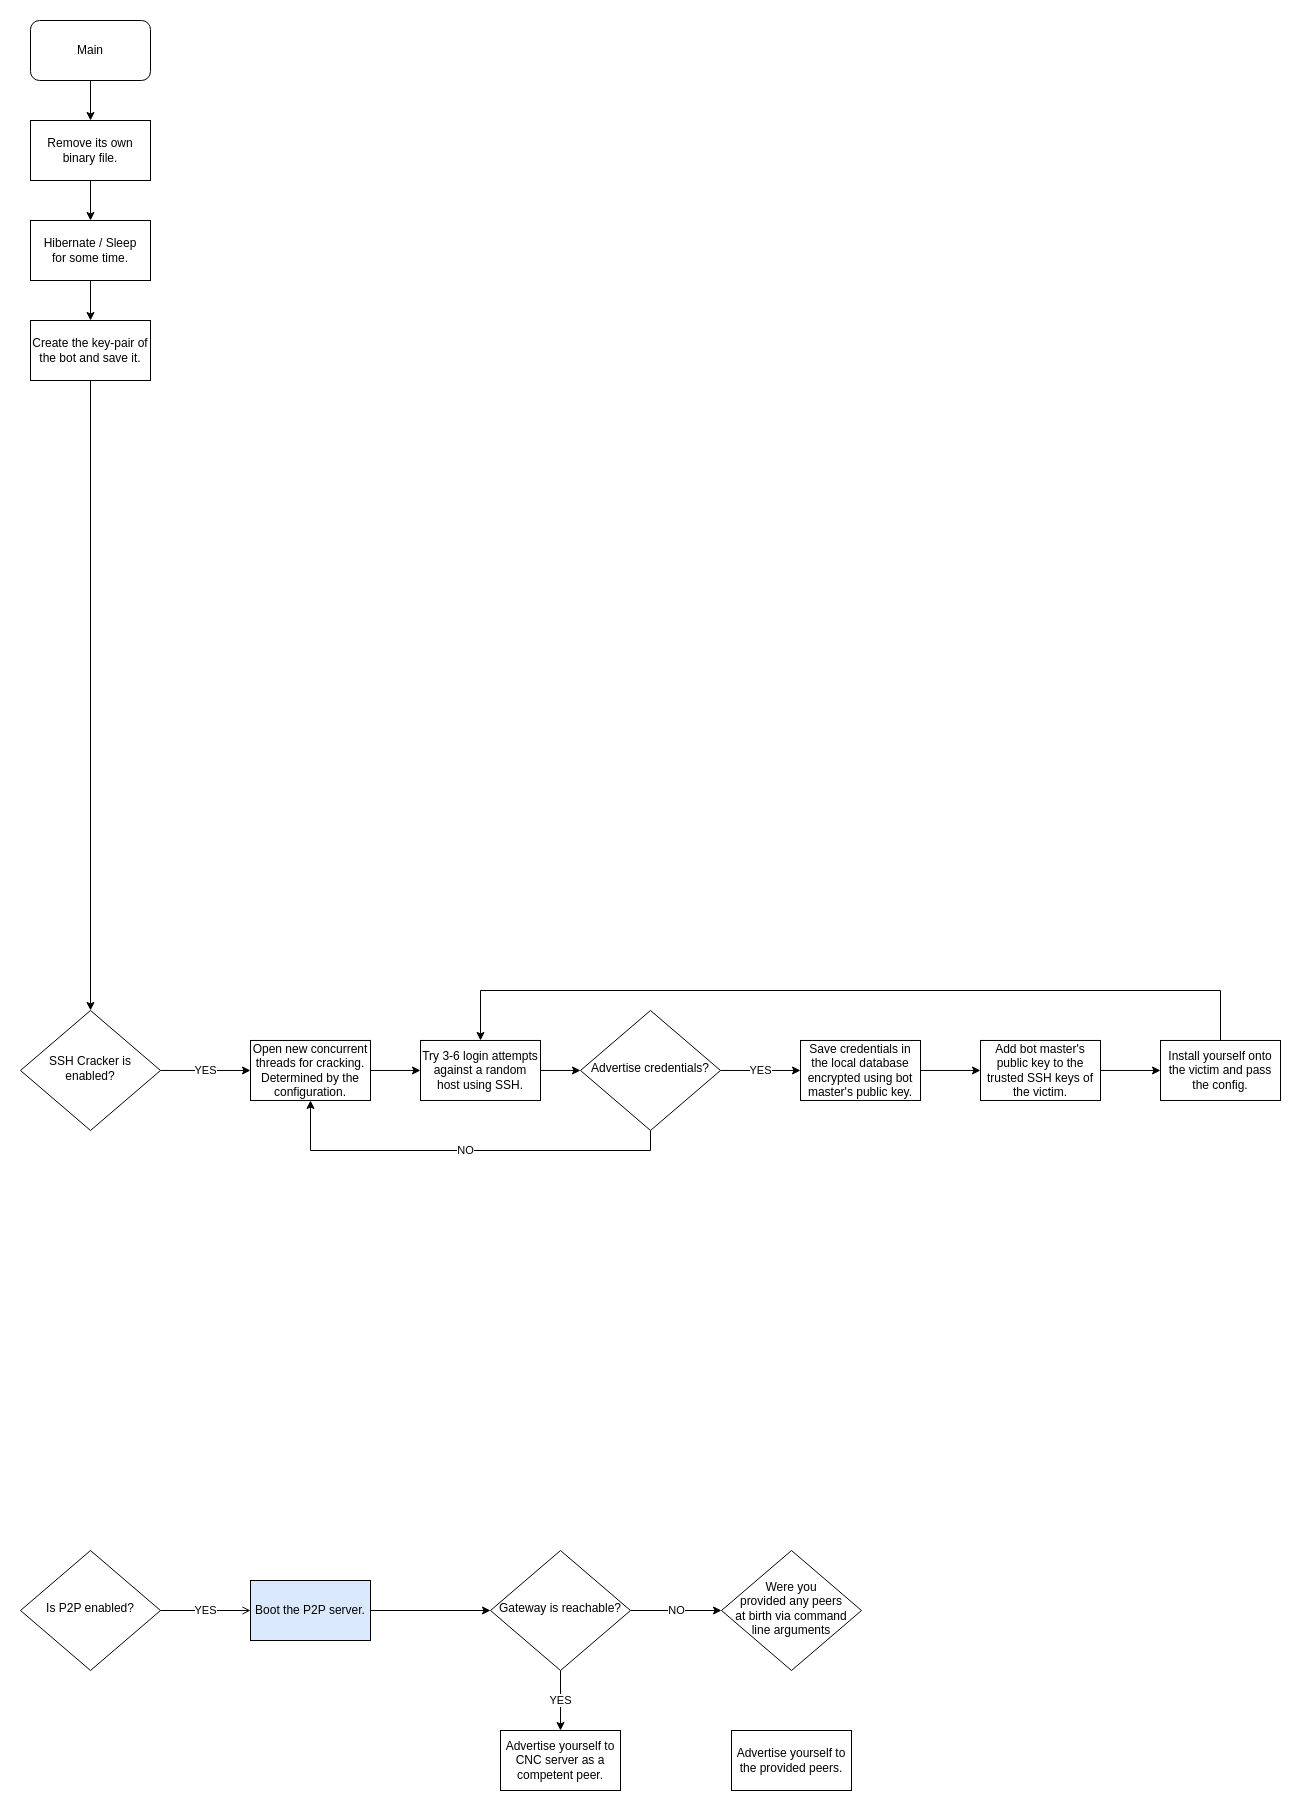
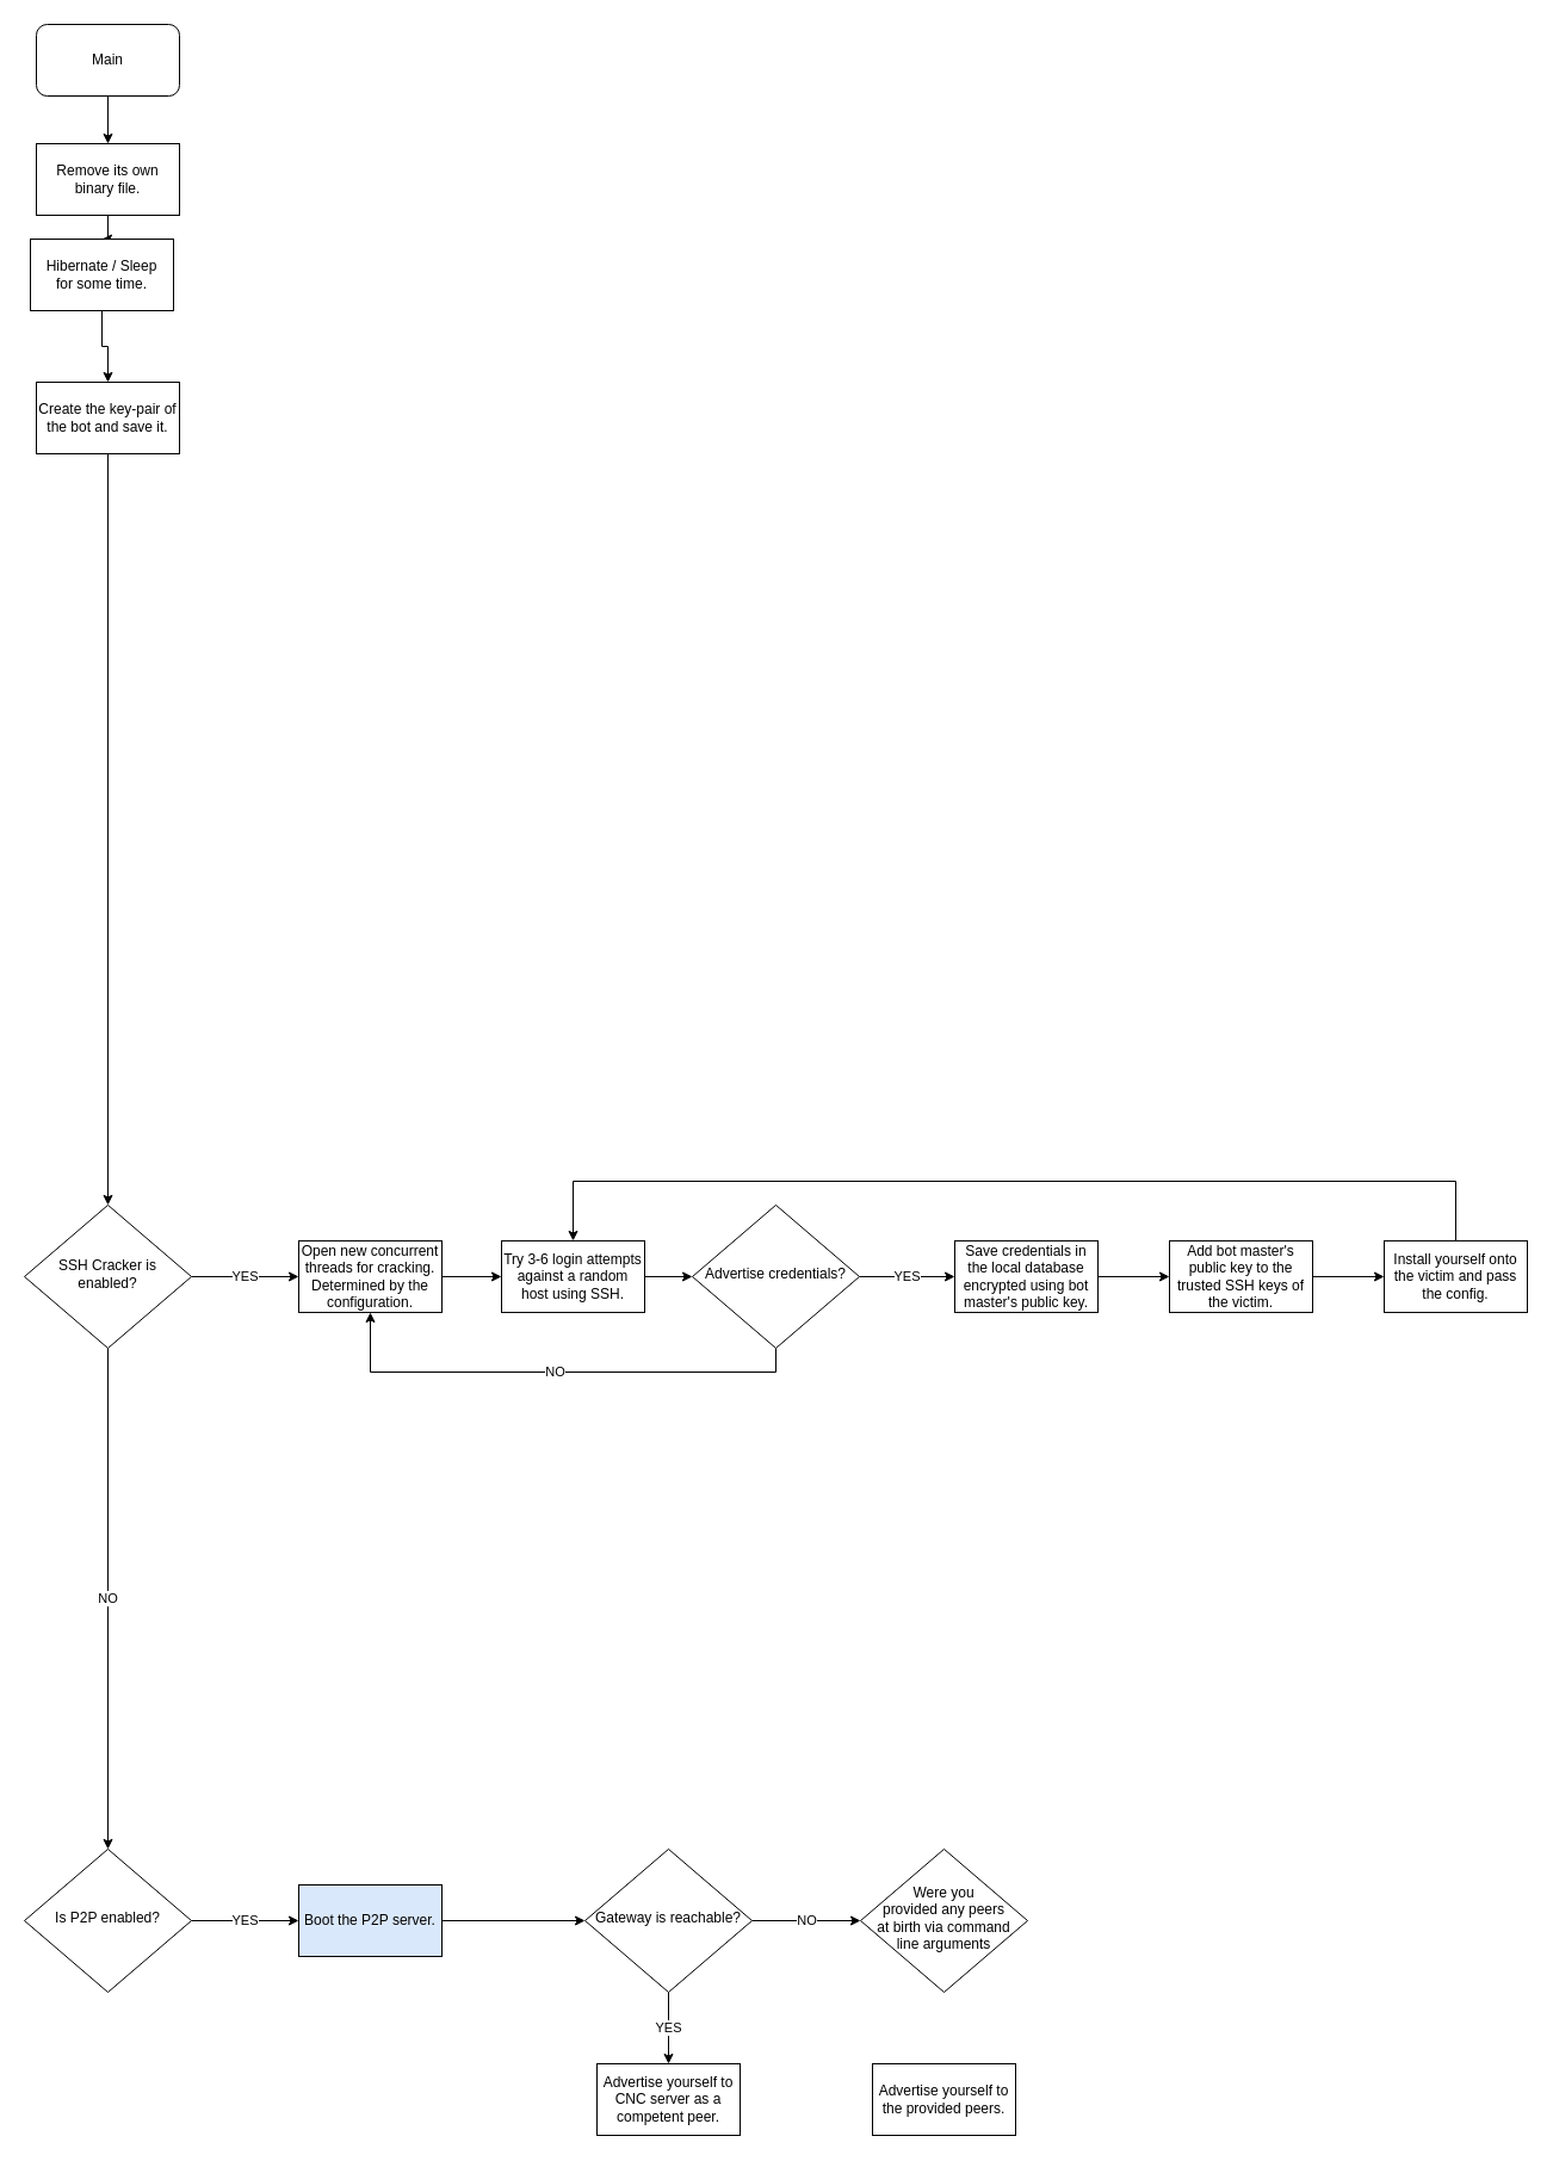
- <mxCell id="16" value="&lt;div&gt;Hibernate / Sleep&lt;/div&gt;&lt;div&gt;for some time.&lt;br&gt;&lt;/div&gt;" style="rounded=0;whiteSpace=wrap;html=1;" parent="1" vertex="1"><mxGeometry x="30" y="220" width="120" height="60" as="geometry" /></mxCell>
+ <mxCell id="16" value="&lt;div&gt;Hibernate / Sleep&lt;/div&gt;&lt;div&gt;for some time.&lt;br&gt;&lt;/div&gt;" style="rounded=0;whiteSpace=wrap;html=1;" parent="1" vertex="1"><mxGeometry x="25" y="200" width="120" height="60" as="geometry" /></mxCell>
+ <mxCell id="18" value="NO" style="edgeStyle=orthogonalEdgeStyle;rounded=0;orthogonalLoop=1;jettySize=auto;html=1;" edge="1" parent="1" source="19" target="27"><mxGeometry relative="1" as="geometry" /></mxCell>
- <mxCell id="26" value="YES" style="edgeStyle=orthogonalEdgeStyle;rounded=0;orthogonalLoop=1;jettySize=auto;html=1;entryX=0;entryY=0.5;entryDx=0;entryDy=0;endArrow=open;" parent="1" source="27" target="29" edge="1"><mxGeometry relative="1" as="geometry"><mxPoint x="210" y="1610" as="targetPoint" /></mxGeometry></mxCell>
+ <mxCell id="26" value="YES" style="edgeStyle=orthogonalEdgeStyle;rounded=0;orthogonalLoop=1;jettySize=auto;html=1;entryX=0;entryY=0.5;entryDx=0;entryDy=0;" parent="1" source="27" target="29" edge="1"><mxGeometry relative="1" as="geometry"><mxPoint x="210" y="1610" as="targetPoint" /></mxGeometry></mxCell>
